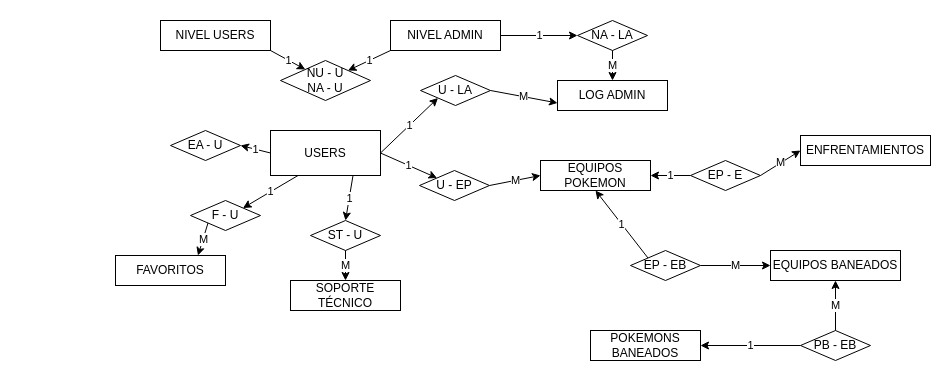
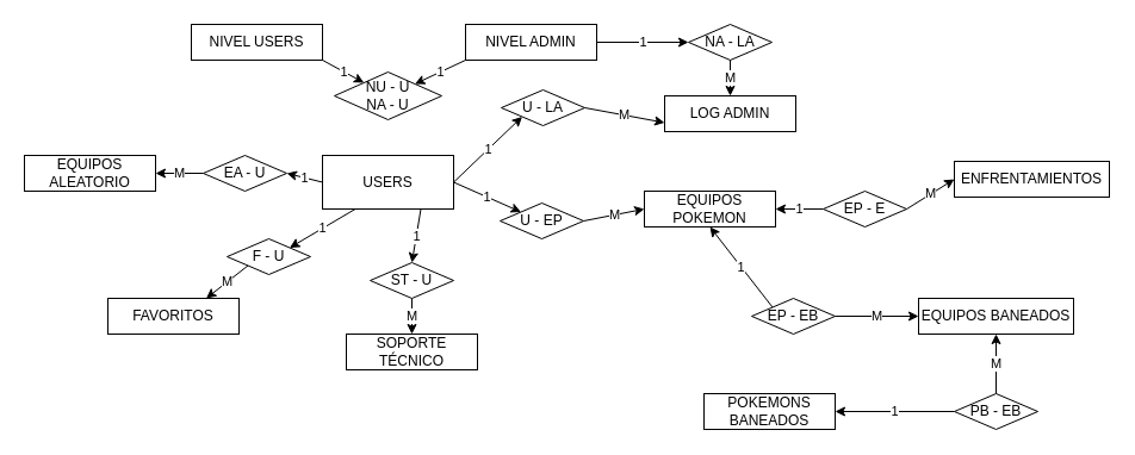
+ <mxCell id="8" value="EQUIPOS ALEATORIO" style="rounded=0;whiteSpace=wrap;html=1;" vertex="1" parent="1"><mxGeometry x="20" y="130" width="110" height="30" as="geometry" /></mxCell>
+ <mxCell id="39" value="M" style="endArrow=classic;html=1;rounded=0;exitX=0;exitY=0.5;exitDx=0;exitDy=0;entryX=1;entryY=0.5;entryDx=0;entryDy=0;" edge="1" parent="1" source="14" target="8"><mxGeometry relative="1" as="geometry"><mxPoint x="530" y="155" as="sourcePoint" /><mxPoint x="597" y="143" as="targetPoint" /></mxGeometry></mxCell>
- <mxCell id="6" value="FAVORITOS" style="rounded=0;whiteSpace=wrap;html=1;" vertex="1" parent="1"><mxGeometry x="115" y="255" width="110" height="30" as="geometry" /></mxCell>
+ <mxCell id="6" value="FAVORITOS" style="rounded=0;whiteSpace=wrap;html=1;" vertex="1" parent="1"><mxGeometry x="90" y="250" width="110" height="30" as="geometry" /></mxCell>
